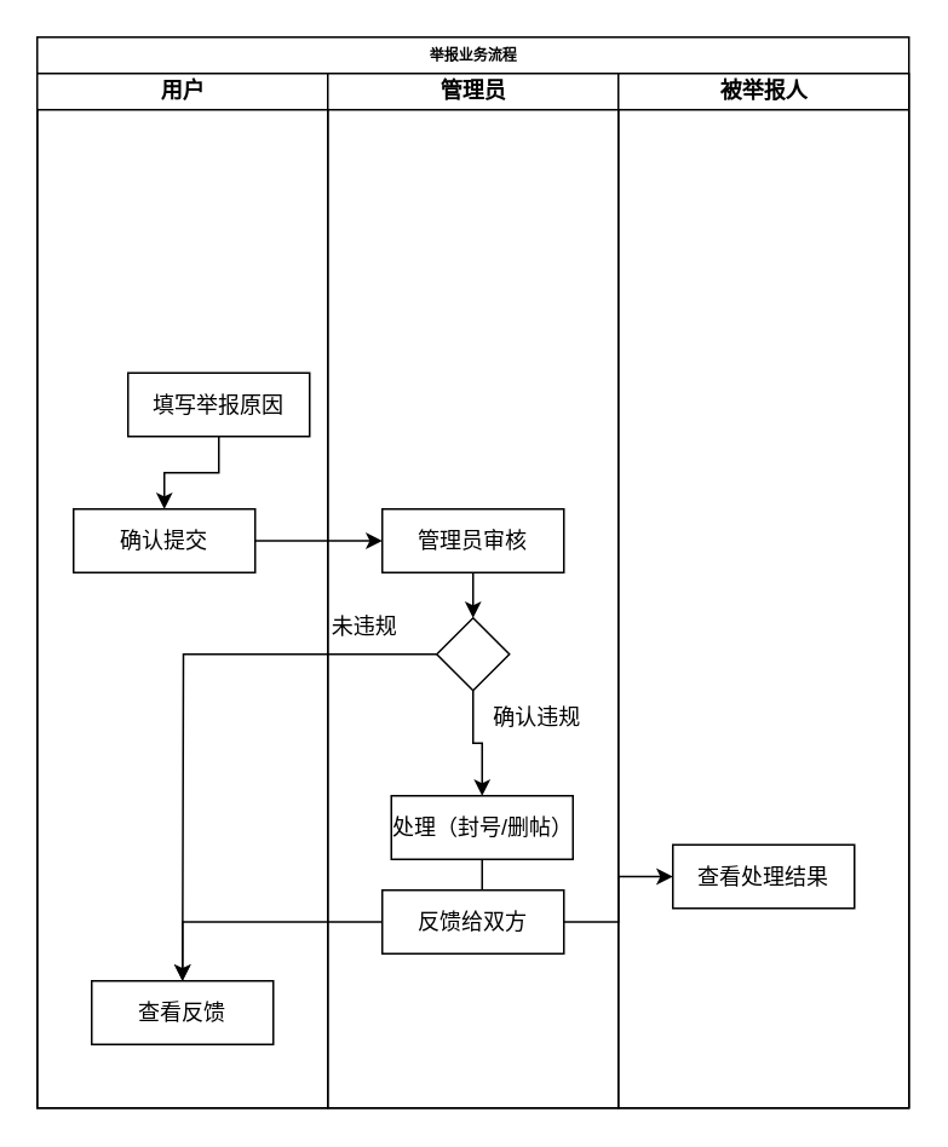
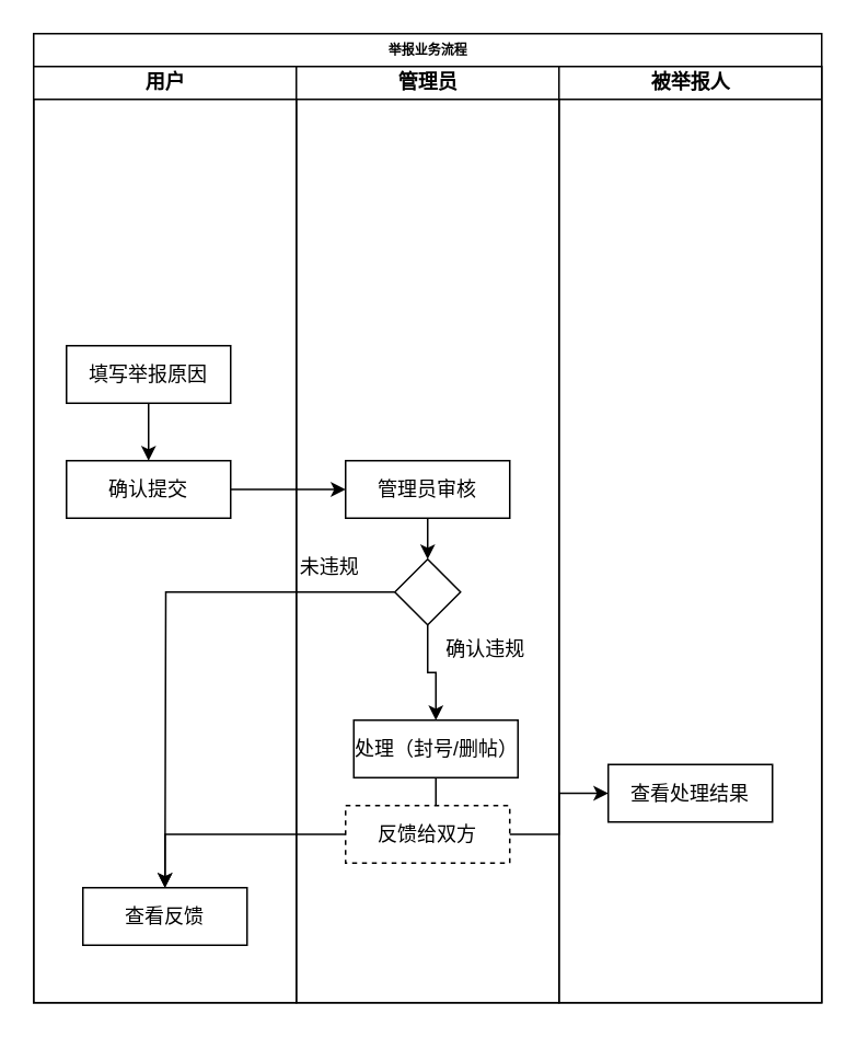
- <mxCell id="5" value="填写举报原因" style="rounded=0;whiteSpace=wrap;html=1;" vertex="1" parent="3"><mxGeometry x="50" y="165" width="100" height="35" as="geometry" /></mxCell>
+ <mxCell id="5" value="填写举报原因" style="rounded=0;whiteSpace=wrap;html=1;" vertex="1" parent="3"><mxGeometry x="20" y="170" width="100" height="35" as="geometry" /></mxCell>
- <mxCell id="15" value="反馈给双方" style="rounded=0;whiteSpace=wrap;html=1;" vertex="1" parent="8"><mxGeometry x="30" y="450" width="100" height="35" as="geometry" /></mxCell>
+ <mxCell id="15" value="反馈给双方" style="rounded=0;whiteSpace=wrap;html=1;dashed=1;" vertex="1" parent="8"><mxGeometry x="30" y="450" width="100" height="35" as="geometry" /></mxCell>
